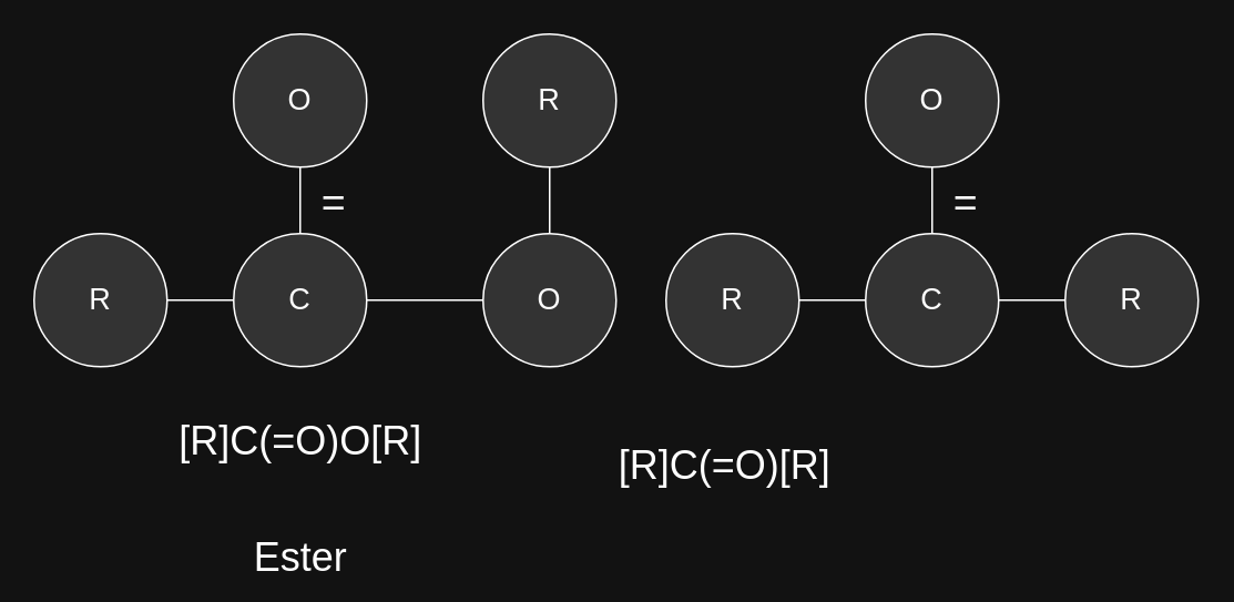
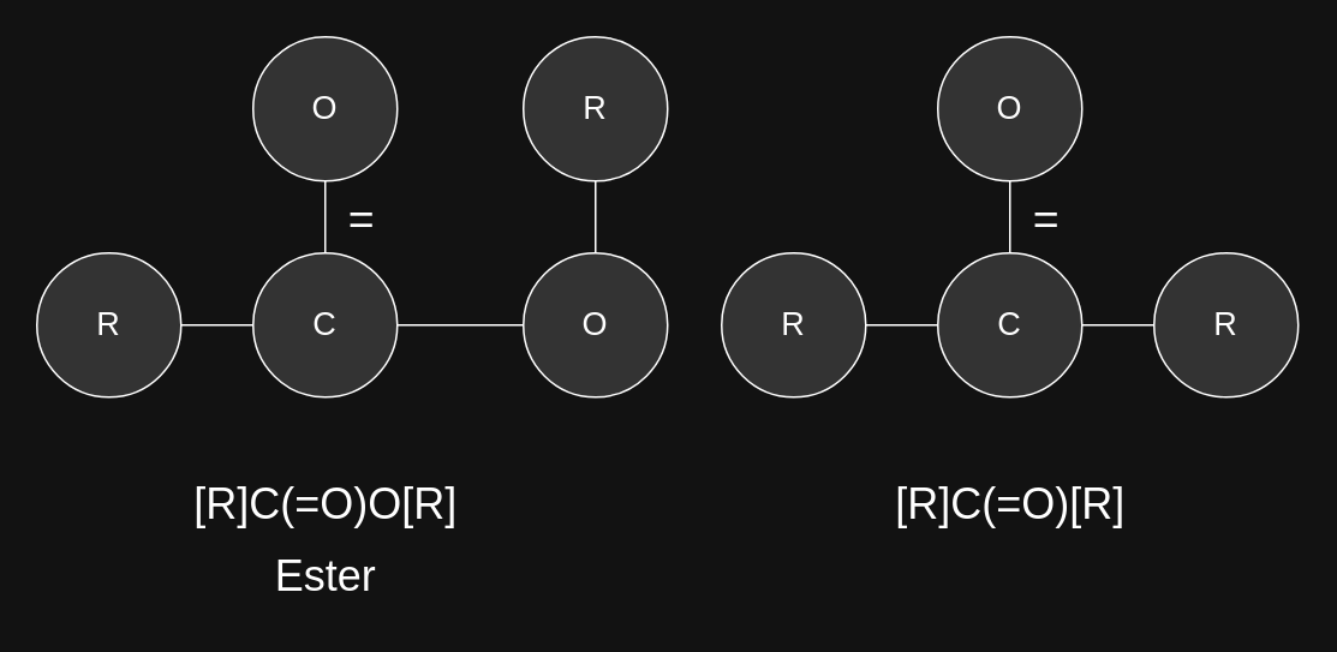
- <mxCell id="11" value="&lt;font style=&quot;font-size: 24px;&quot;&gt;[R]C(=O)O[R]&lt;/font&gt;" style="text;html=1;align=center;verticalAlign=middle;resizable=0;points=[];autosize=1;strokeColor=none;fillColor=none;fontColor=#FFFFFF;labelBackgroundColor=none;labelBorderColor=none;" vertex="1" parent="1"><mxGeometry x="95" y="245" width="170" height="40" as="geometry" /></mxCell>
+ <mxCell id="11" value="&lt;font style=&quot;font-size: 24px;&quot;&gt;[R]C(=O)O[R]&lt;/font&gt;" style="text;html=1;align=center;verticalAlign=middle;resizable=0;points=[];autosize=1;strokeColor=none;fillColor=none;fontColor=#FFFFFF;labelBackgroundColor=none;labelBorderColor=none;" vertex="1" parent="1"><mxGeometry x="95" y="260" width="170" height="40" as="geometry" /></mxCell>
- <mxCell id="3" value="&lt;font style=&quot;font-size: 24px;&quot;&gt;[R]C(=O)[R]&lt;/font&gt;" style="text;html=1;align=center;verticalAlign=middle;resizable=0;points=[];autosize=1;strokeColor=none;fillColor=none;fontColor=#FFFFFF;labelBackgroundColor=none;labelBorderColor=none;" vertex="1" parent="1"><mxGeometry x="360" y="260" width="150" height="40" as="geometry" /></mxCell>
+ <mxCell id="3" value="&lt;font style=&quot;font-size: 24px;&quot;&gt;[R]C(=O)[R]&lt;/font&gt;" style="text;html=1;align=center;verticalAlign=middle;resizable=0;points=[];autosize=1;strokeColor=none;fillColor=none;fontColor=#FFFFFF;labelBackgroundColor=none;labelBorderColor=none;" vertex="1" parent="1"><mxGeometry x="485" y="260" width="150" height="40" as="geometry" /></mxCell>
- <mxCell id="18" value="&lt;font style=&quot;font-size: 24px;&quot;&gt;Ester&lt;/font&gt;" style="text;html=1;align=center;verticalAlign=middle;resizable=0;points=[];autosize=1;strokeColor=none;fillColor=none;fontColor=#FFFFFF;labelBackgroundColor=none;labelBorderColor=none;" vertex="1" parent="1"><mxGeometry x="140" y="315" width="80" height="40" as="geometry" /></mxCell>
+ <mxCell id="18" value="&lt;font style=&quot;font-size: 24px;&quot;&gt;Ester&lt;/font&gt;" style="text;html=1;align=center;verticalAlign=middle;resizable=0;points=[];autosize=1;strokeColor=none;fillColor=none;fontColor=#FFFFFF;labelBackgroundColor=none;labelBorderColor=none;" vertex="1" parent="1"><mxGeometry x="140" y="300" width="80" height="40" as="geometry" /></mxCell>
